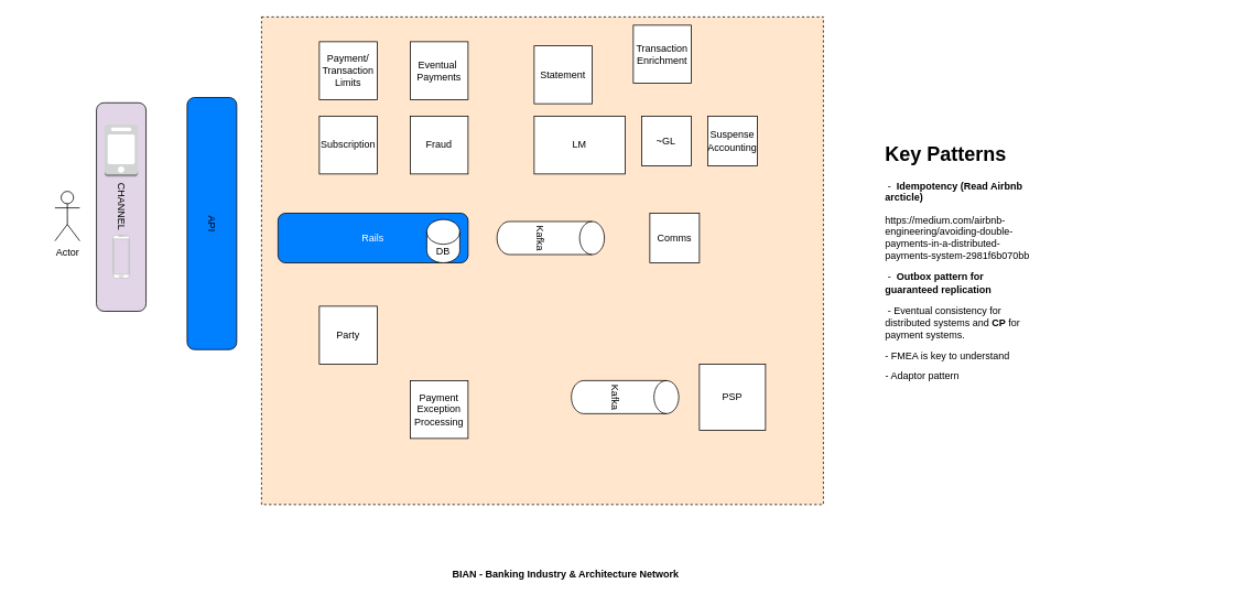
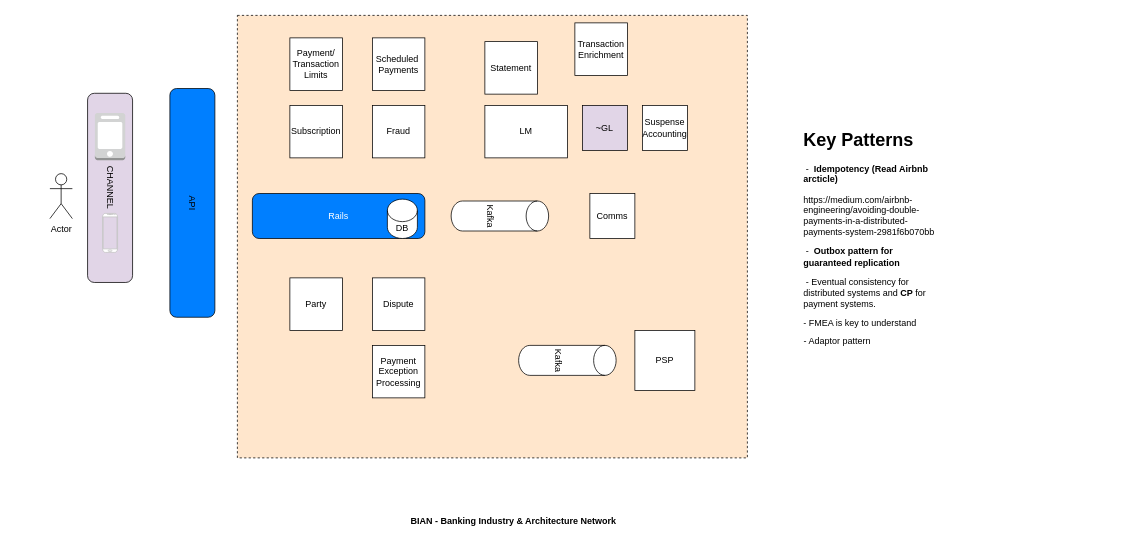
- <mxCell id="21" value="Eventual&amp;nbsp;&lt;br&gt;Payments" style="whiteSpace=wrap;html=1;aspect=fixed;" parent="1" vertex="1"><mxGeometry x="496" y="50" width="70" height="70" as="geometry" /></mxCell>
+ <mxCell id="21" value="Scheduled&amp;nbsp;&lt;br&gt;Payments" style="whiteSpace=wrap;html=1;aspect=fixed;" parent="1" vertex="1"><mxGeometry x="496" y="50" width="70" height="70" as="geometry" /></mxCell>
- <mxCell id="12" value="~GL" style="whiteSpace=wrap;html=1;aspect=fixed;" parent="1" vertex="1"><mxGeometry x="776" y="140" width="60" height="60" as="geometry" /></mxCell>
+ <mxCell id="12" value="~GL" style="whiteSpace=wrap;html=1;aspect=fixed;fillColor=#e1d5e7;" parent="1" vertex="1"><mxGeometry x="776" y="140" width="60" height="60" as="geometry" /></mxCell>
+ <mxCell id="22" value="Dispute" style="whiteSpace=wrap;html=1;aspect=fixed;" parent="1" vertex="1"><mxGeometry x="496" y="370" width="70" height="70" as="geometry" /></mxCell>
